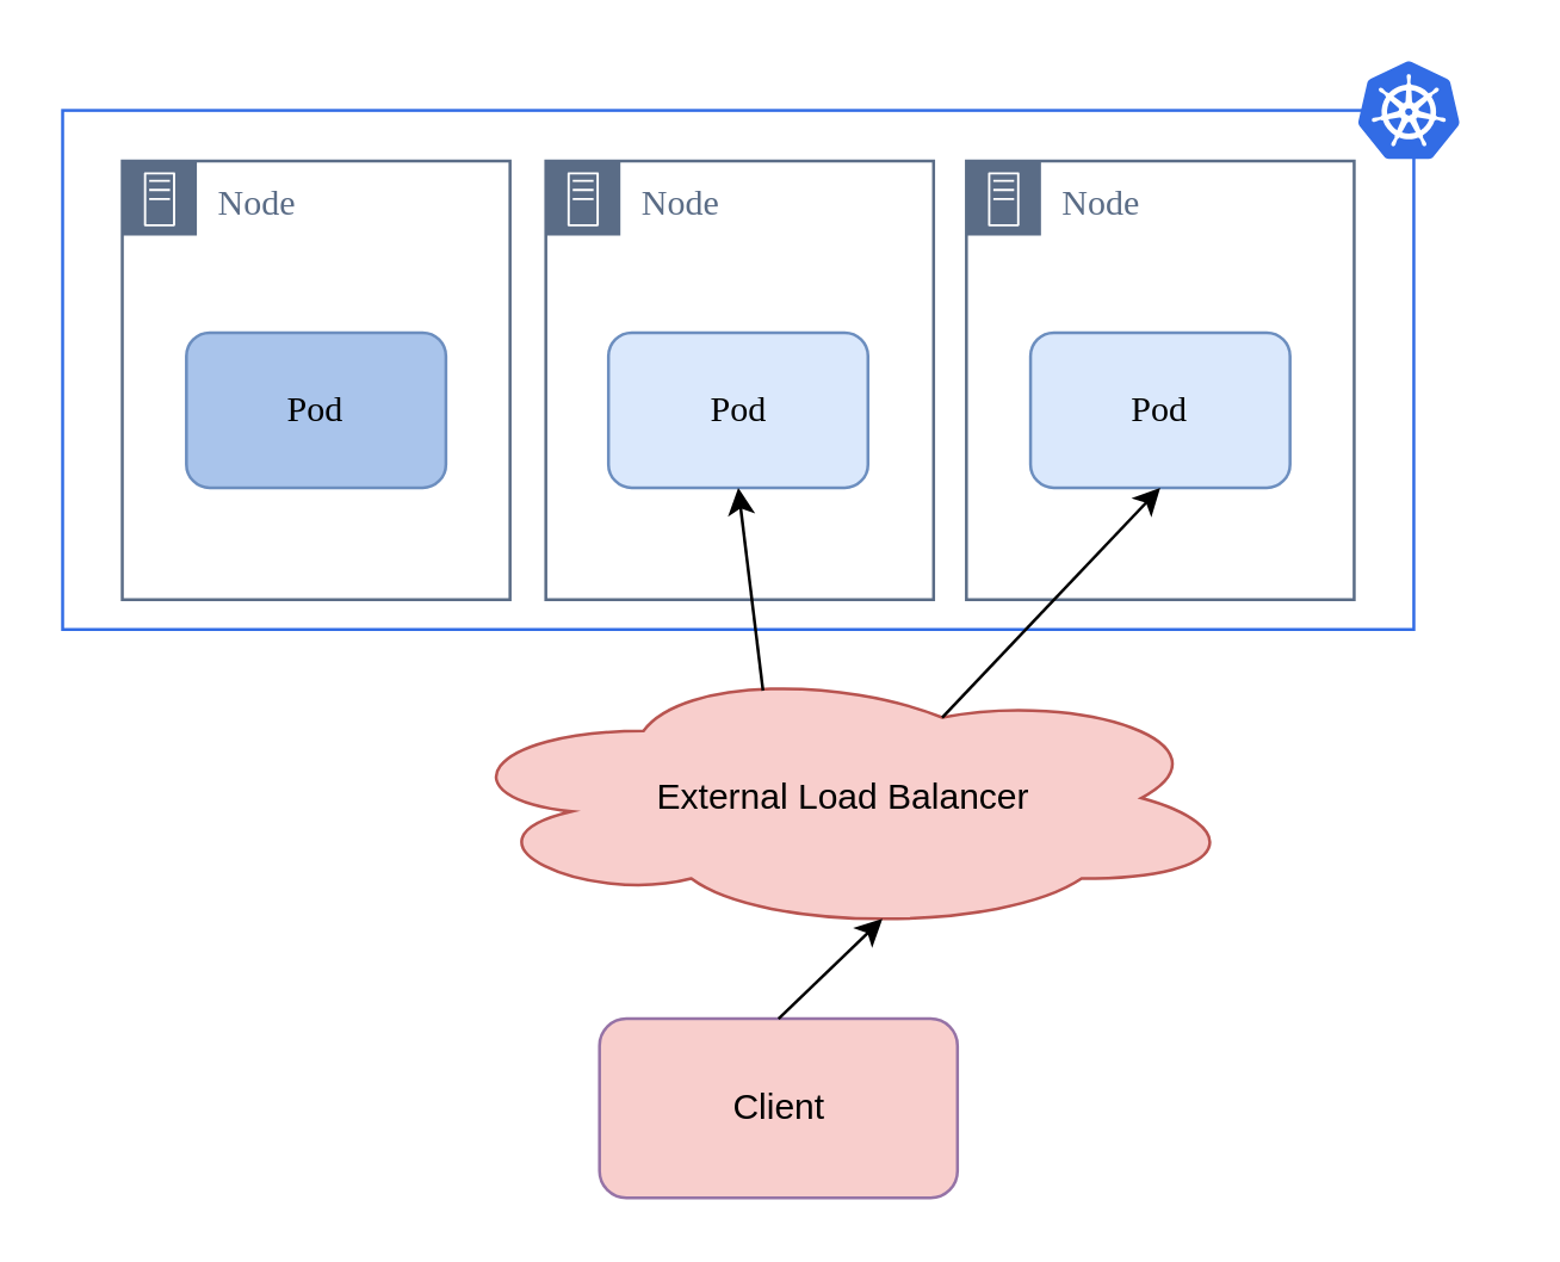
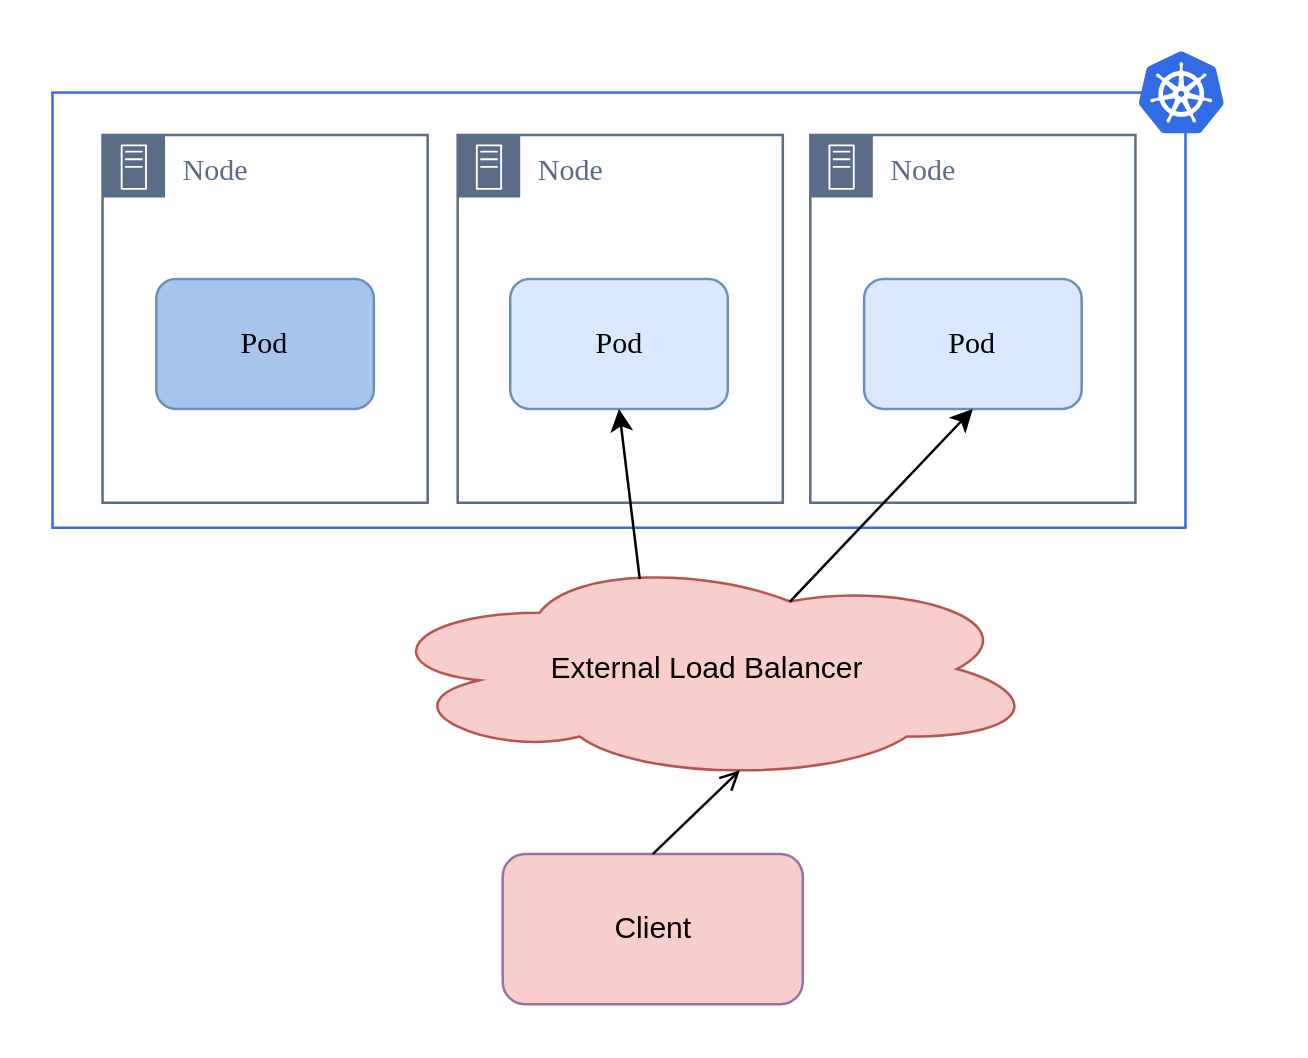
- <mxCell id="15" value="" style="endArrow=classic;html=1;entryX=0.55;entryY=0.95;entryDx=0;entryDy=0;entryPerimeter=0;exitX=0.5;exitY=0;exitDx=0;exitDy=0;" edge="1" parent="1" source="14" target="11"><mxGeometry width="50" height="50" relative="1" as="geometry"><mxPoint x="24" y="591" as="sourcePoint" /><mxPoint x="74" y="541" as="targetPoint" /></mxGeometry></mxCell>
+ <mxCell id="15" value="" style="endArrow=open;html=1;entryX=0.55;entryY=0.95;entryDx=0;entryDy=0;entryPerimeter=0;exitX=0.5;exitY=0;exitDx=0;exitDy=0;" edge="1" parent="1" source="14" target="11"><mxGeometry width="50" height="50" relative="1" as="geometry"><mxPoint x="24" y="591" as="sourcePoint" /><mxPoint x="74" y="541" as="targetPoint" /></mxGeometry></mxCell>
